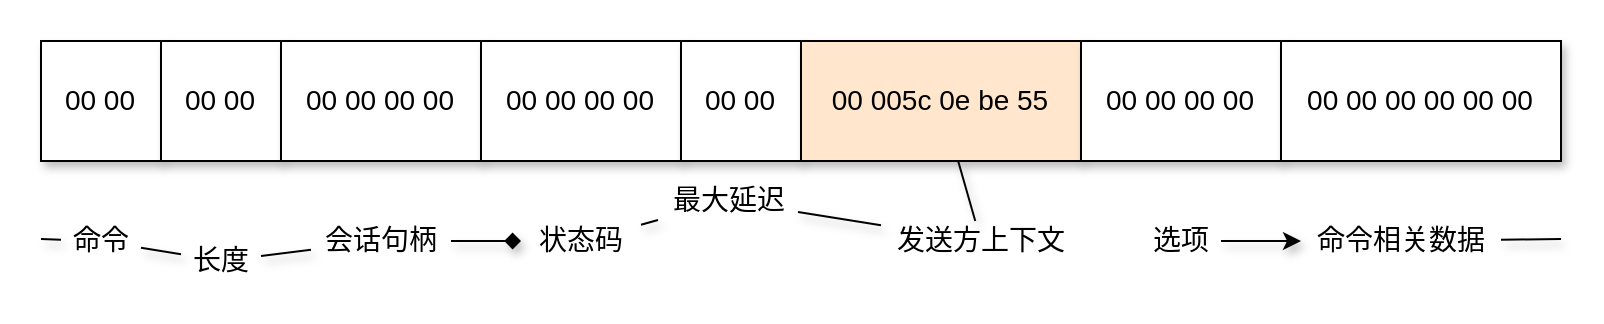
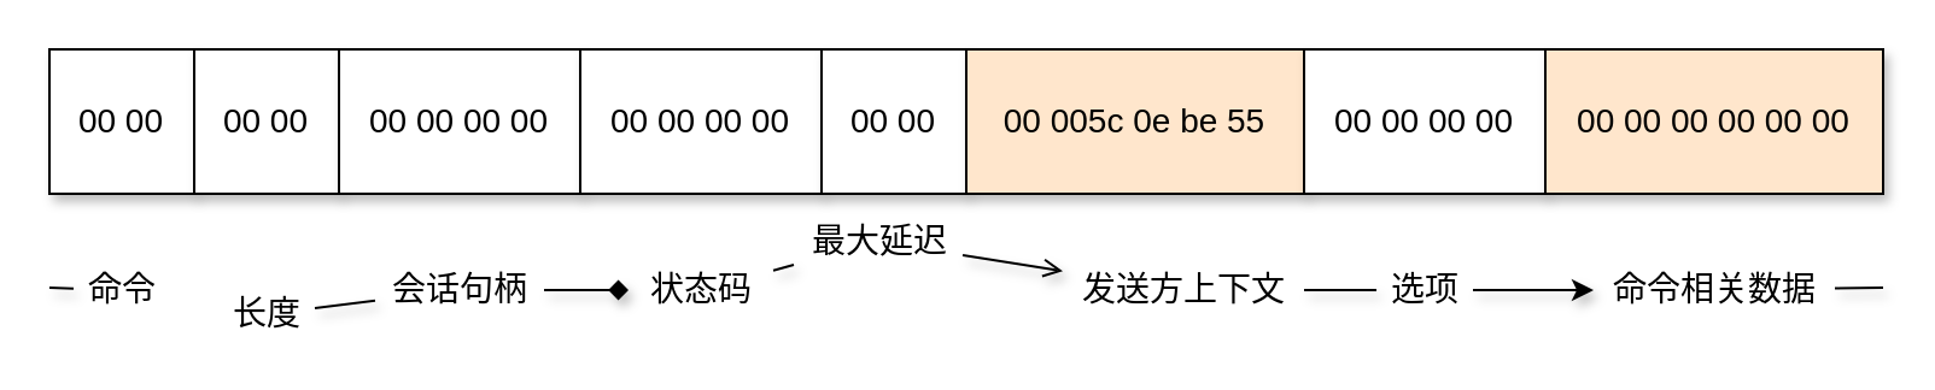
- <mxCell id="9" value="00 00 00 00 00 00" style="rounded=0;whiteSpace=wrap;html=1;fontSize=14;shadow=1;" parent="1" vertex="1"><mxGeometry x="640" y="20" width="140" height="60" as="geometry" /></mxCell>
+ <mxCell id="9" value="00 00 00 00 00 00" style="rounded=0;whiteSpace=wrap;html=1;fontSize=14;shadow=1;fillColor=#ffe6cc;" parent="1" vertex="1"><mxGeometry x="640" y="20" width="140" height="60" as="geometry" /></mxCell>
- <mxCell id="24" value="" style="endArrow=none;html=1;fontSize=14;shadow=1;" parent="1" source="21" target="7" edge="1"><mxGeometry width="50" height="50" relative="1" as="geometry"><mxPoint x="520" y="119.839" as="sourcePoint" /><mxPoint x="780" y="119" as="targetPoint" /></mxGeometry></mxCell>
+ <mxCell id="24" value="" style="endArrow=none;html=1;fontSize=14;shadow=1;" parent="1" source="21" target="23" edge="1"><mxGeometry width="50" height="50" relative="1" as="geometry"><mxPoint x="520" y="119.839" as="sourcePoint" /><mxPoint x="780" y="119" as="targetPoint" /></mxGeometry></mxCell>
- <mxCell id="22" value="" style="endArrow=none;html=1;fontSize=14;shadow=1;" parent="1" source="19" target="21" edge="1"><mxGeometry width="50" height="50" relative="1" as="geometry"><mxPoint x="408.5" y="119.914" as="sourcePoint" /><mxPoint x="780" y="119" as="targetPoint" /></mxGeometry></mxCell>
+ <mxCell id="22" value="" style="endArrow=open;html=1;fontSize=14;shadow=1;" parent="1" source="19" target="21" edge="1"><mxGeometry width="50" height="50" relative="1" as="geometry"><mxPoint x="408.5" y="119.914" as="sourcePoint" /><mxPoint x="780" y="119" as="targetPoint" /></mxGeometry></mxCell>
- <mxCell id="25" value="命令相关数据" style="text;html=1;align=center;verticalAlign=middle;resizable=0;points=[];autosize=1;fontSize=14;shadow=1;" parent="1" vertex="1"><mxGeometry x="650" y="110" width="100" height="20" as="geometry" /></mxCell>
+ <mxCell id="25" value="命令相关数据" style="text;html=1;align=center;verticalAlign=middle;resizable=0;points=[];autosize=1;fontSize=14;shadow=1;" parent="1" vertex="1"><mxGeometry x="660" y="110" width="100" height="20" as="geometry" /></mxCell>
- <mxCell id="12" value="" style="endArrow=none;html=1;fontSize=14;shadow=1;" parent="1" source="15" target="11" edge="1"><mxGeometry width="50" height="50" relative="1" as="geometry"><mxPoint x="20" y="119" as="sourcePoint" /><mxPoint x="780" y="119" as="targetPoint" /></mxGeometry></mxCell>
